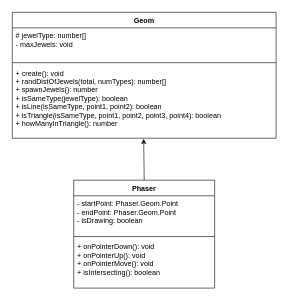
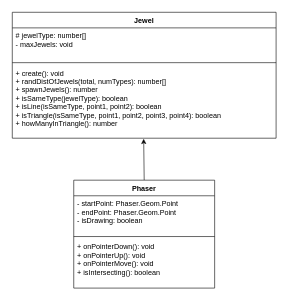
- <mxCell id="2" value="Geom" style="swimlane;fontStyle=1;align=center;verticalAlign=top;childLayout=stackLayout;horizontal=1;startSize=26;horizontalStack=0;resizeParent=1;resizeParentMax=0;resizeLast=0;collapsible=1;marginBottom=0;" parent="1" vertex="1"><mxGeometry x="20" y="20" width="440" height="210" as="geometry" /></mxCell>
+ <mxCell id="2" value="Jewel" style="swimlane;fontStyle=1;align=center;verticalAlign=top;childLayout=stackLayout;horizontal=1;startSize=26;horizontalStack=0;resizeParent=1;resizeParentMax=0;resizeLast=0;collapsible=1;marginBottom=0;" parent="1" vertex="1"><mxGeometry x="20" y="20" width="440" height="210" as="geometry" /></mxCell>
